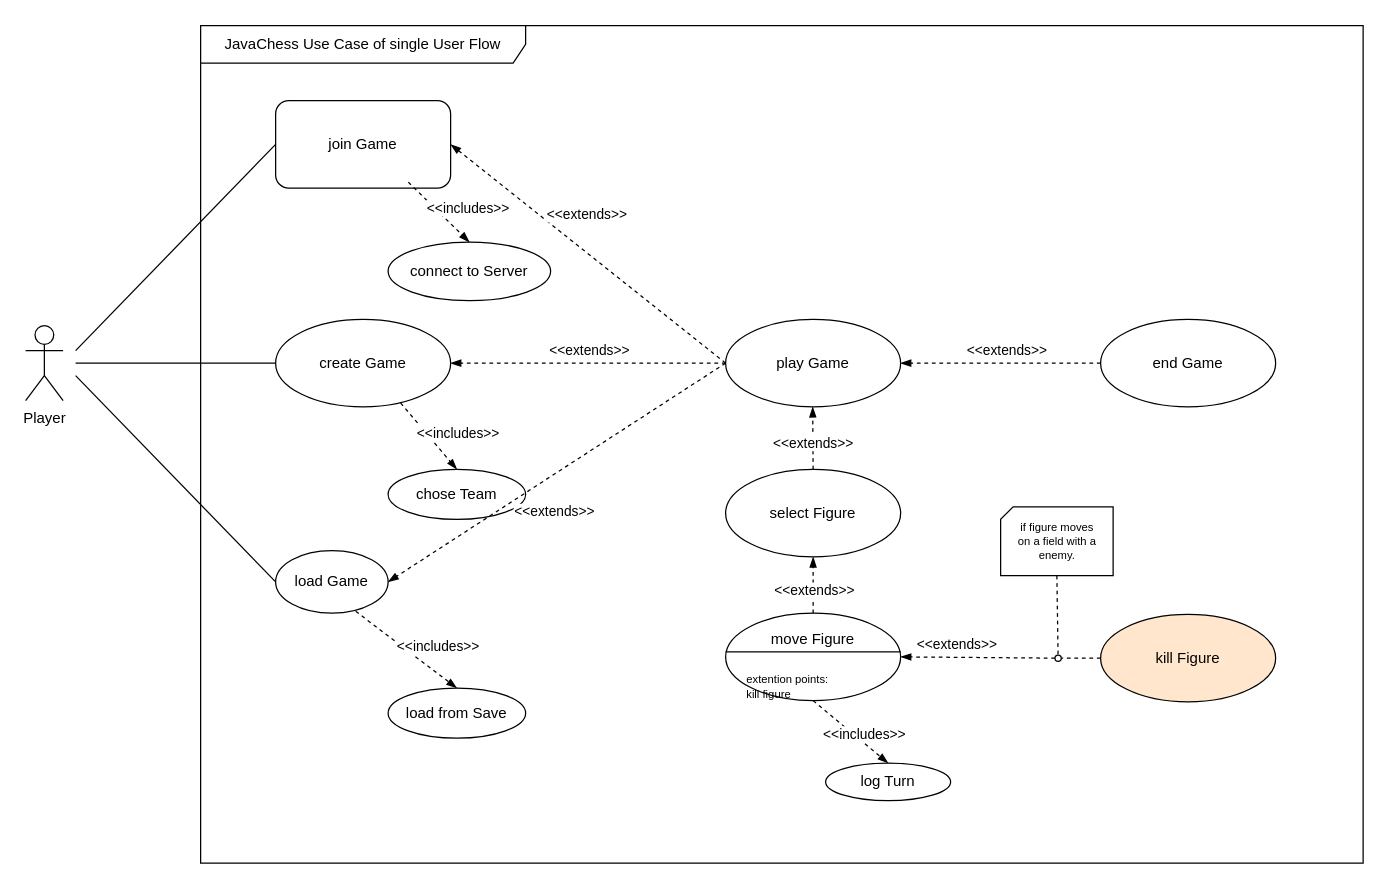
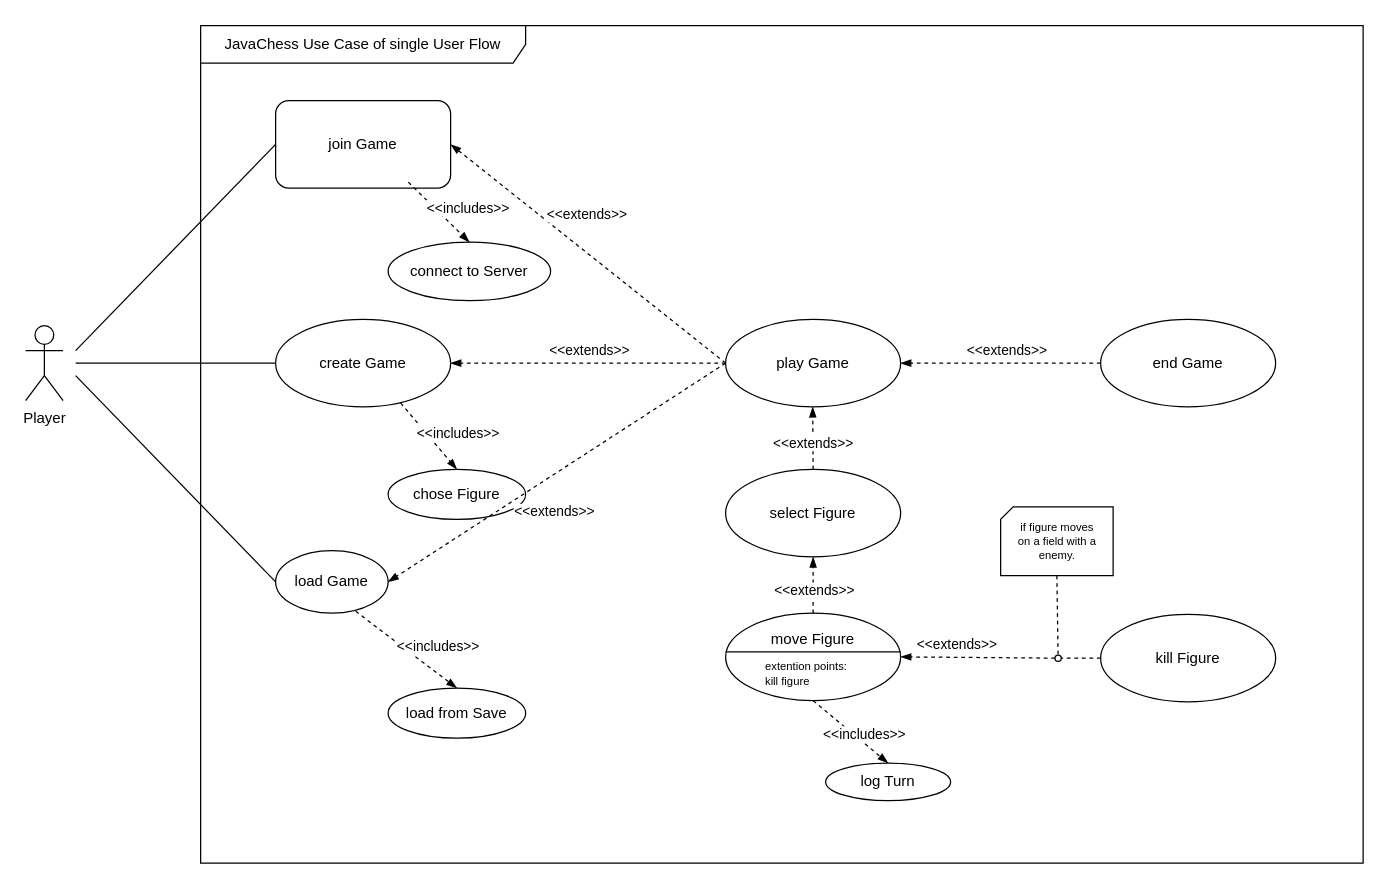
- <mxCell id="14" value="chose Team" style="ellipse;whiteSpace=wrap;html=1;" vertex="1" parent="1"><mxGeometry x="310" y="375" width="110" height="40" as="geometry" /></mxCell>
+ <mxCell id="14" value="chose Figure" style="ellipse;whiteSpace=wrap;html=1;" vertex="1" parent="1"><mxGeometry x="310" y="375" width="110" height="40" as="geometry" /></mxCell>
- <mxCell id="11" value="kill Figure" style="ellipse;whiteSpace=wrap;html=1;fillColor=#ffe6cc;" vertex="1" parent="1"><mxGeometry x="880" y="491" width="140" height="70" as="geometry" /></mxCell>
+ <mxCell id="11" value="kill Figure" style="ellipse;whiteSpace=wrap;html=1;" vertex="1" parent="1"><mxGeometry x="880" y="491" width="140" height="70" as="geometry" /></mxCell>
- <mxCell id="42" value="&lt;font style=&quot;font-size: 9px&quot;&gt;extention points:&lt;br&gt;kill figure&lt;/font&gt;&amp;nbsp;" style="text;html=1;strokeColor=none;fillColor=none;align=left;verticalAlign=middle;whiteSpace=wrap;rounded=0;comic=0;fontSize=10;" vertex="1" parent="1"><mxGeometry x="595" y="538" width="80" height="20" as="geometry" /></mxCell>
+ <mxCell id="42" value="&lt;font style=&quot;font-size: 9px&quot;&gt;extention points:&lt;br&gt;kill figure&lt;/font&gt;&amp;nbsp;" style="text;html=1;strokeColor=none;fillColor=none;align=left;verticalAlign=middle;whiteSpace=wrap;rounded=0;comic=0;fontSize=10;" vertex="1" parent="1"><mxGeometry x="610" y="528" width="80" height="20" as="geometry" /></mxCell>
